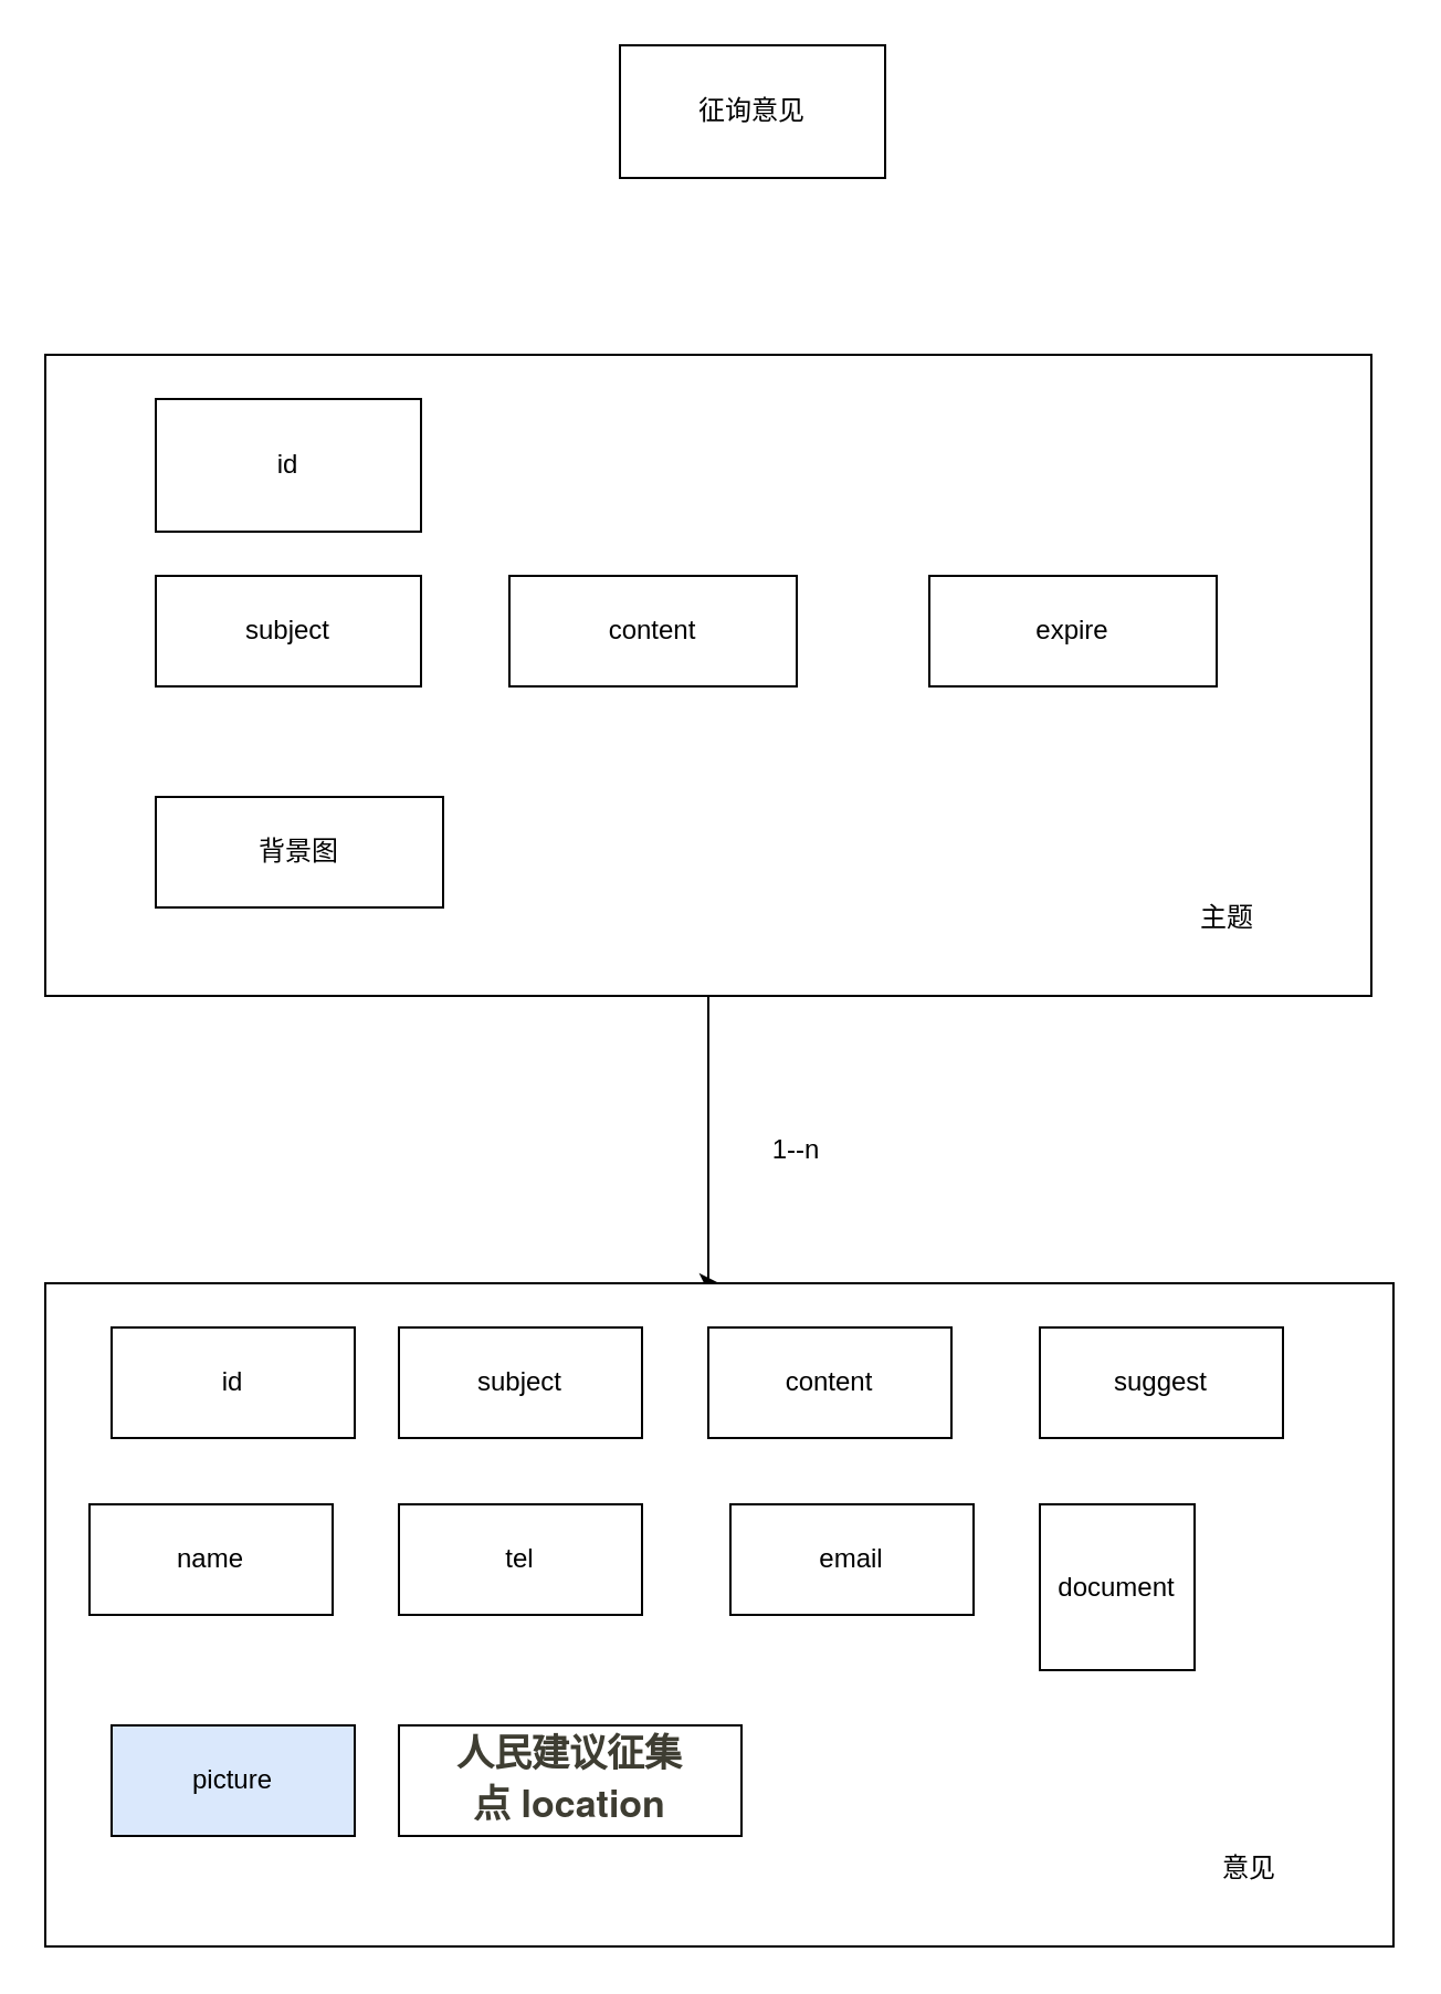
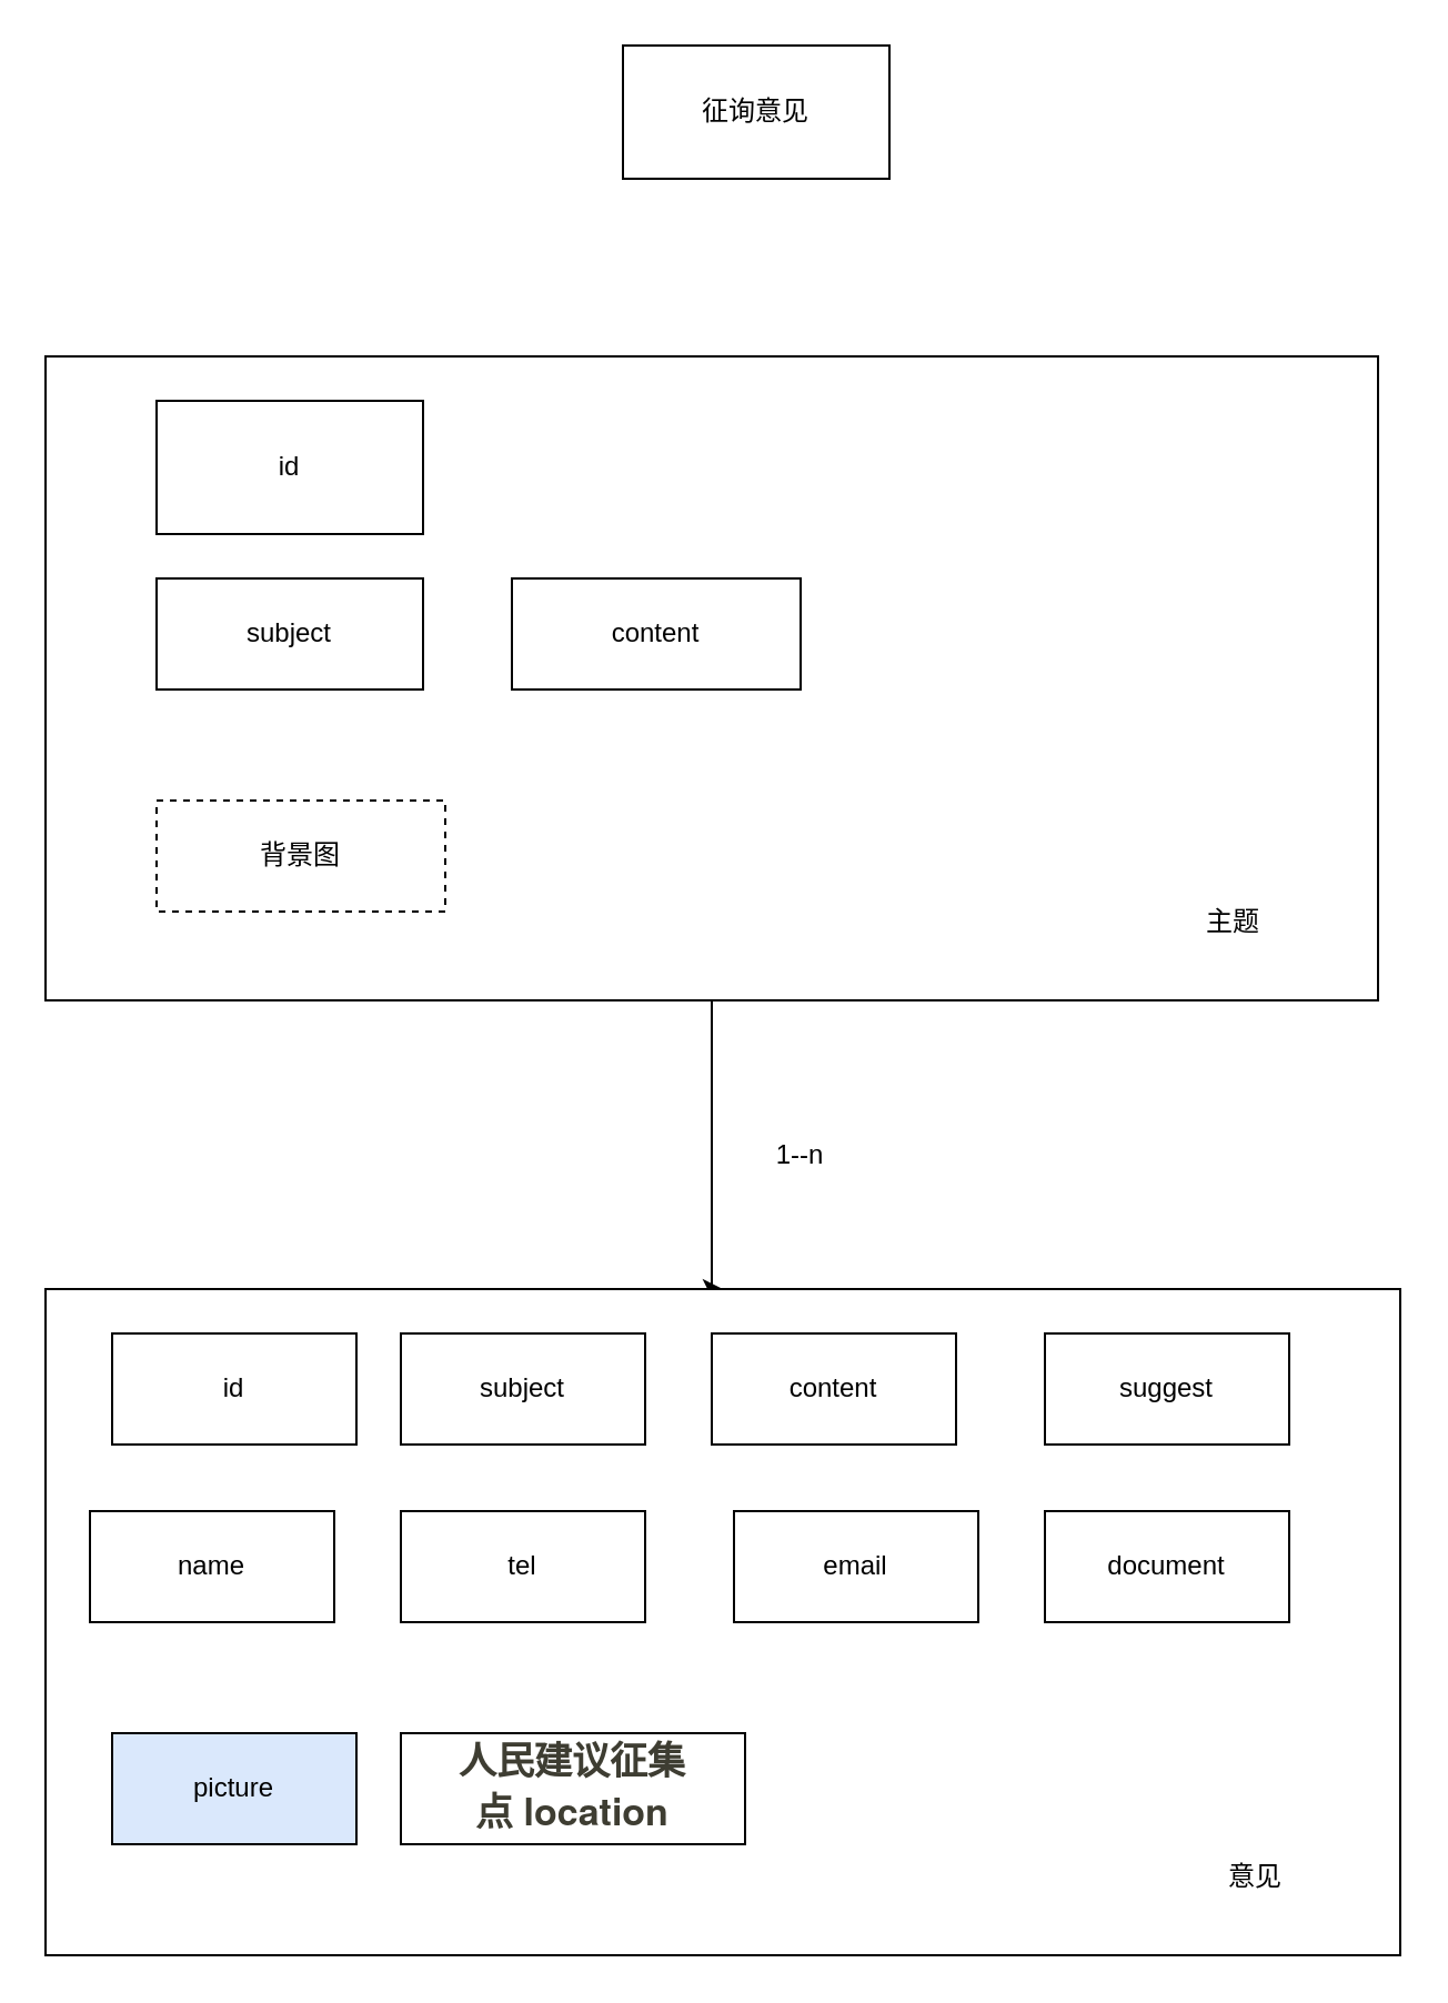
- <mxCell id="6" value="expire" style="rounded=0;whiteSpace=wrap;html=1;" vertex="1" parent="1"><mxGeometry x="420" y="260" width="130" height="50" as="geometry" /></mxCell>
- <mxCell id="7" value="背景图" style="rounded=0;whiteSpace=wrap;html=1;" vertex="1" parent="1"><mxGeometry x="70" y="360" width="130" height="50" as="geometry" /></mxCell>
+ <mxCell id="7" value="背景图" style="rounded=0;whiteSpace=wrap;html=1;dashed=1;" vertex="1" parent="1"><mxGeometry x="70" y="360" width="130" height="50" as="geometry" /></mxCell>
- <mxCell id="19" value="document" style="rounded=0;whiteSpace=wrap;html=1;" vertex="1" parent="1"><mxGeometry x="470" y="680" width="70" height="75" as="geometry" /></mxCell>
+ <mxCell id="19" value="document" style="rounded=0;whiteSpace=wrap;html=1;" vertex="1" parent="1"><mxGeometry x="470" y="680" width="110" height="50" as="geometry" /></mxCell>
